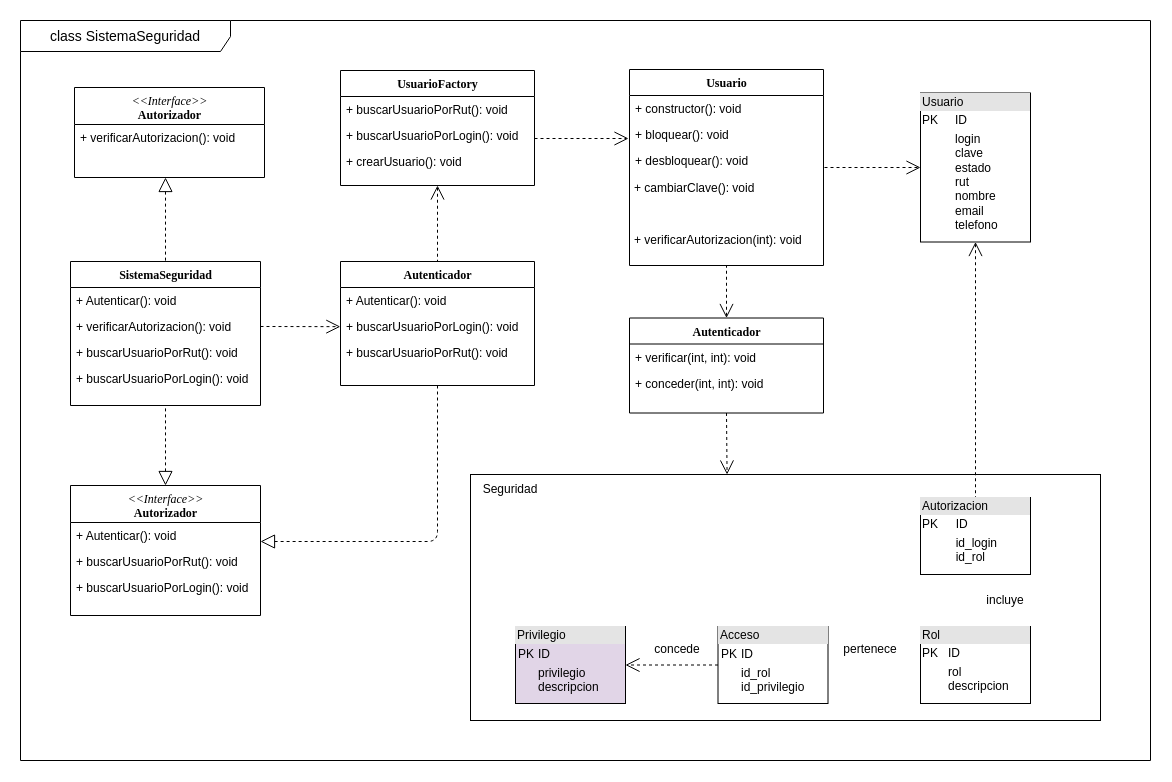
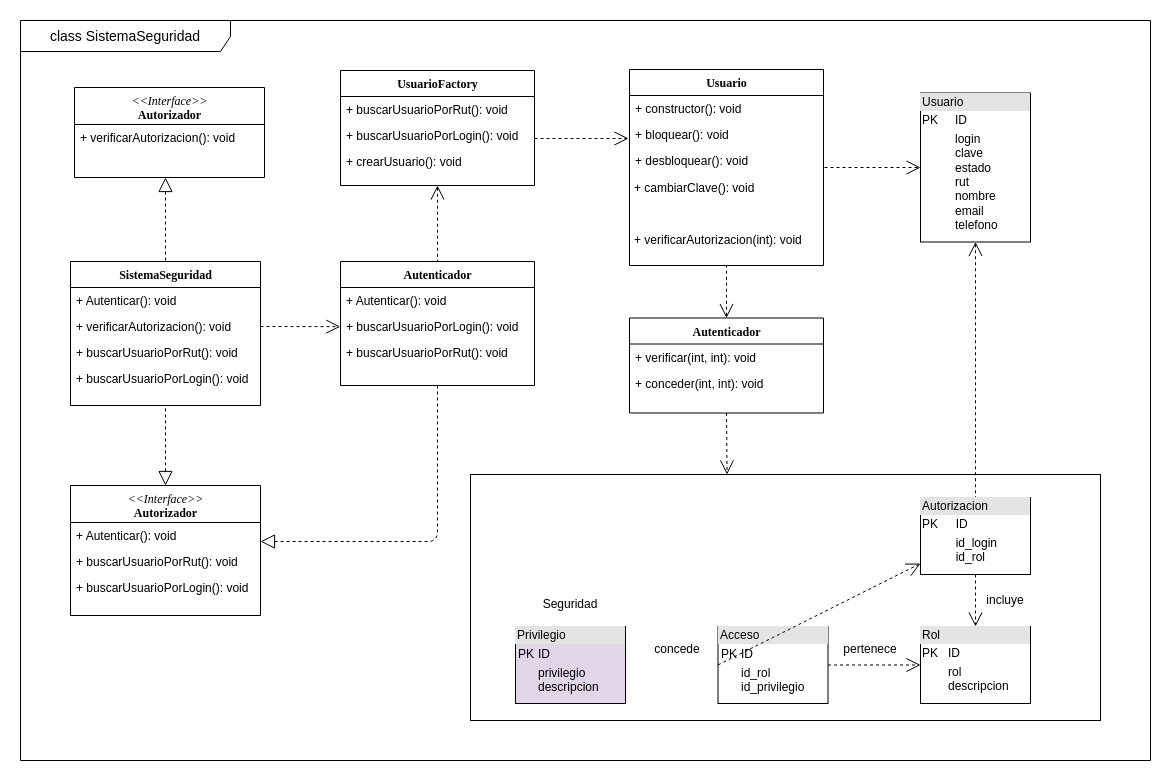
- <mxCell id="42" value="Seguridad" style="text;html=1;strokeColor=none;fillColor=none;align=center;verticalAlign=middle;whiteSpace=wrap;rounded=0;" parent="1" vertex="1"><mxGeometry x="470" y="479" width="80" height="20" as="geometry" /></mxCell>
+ <mxCell id="42" value="Seguridad" style="text;html=1;strokeColor=none;fillColor=none;align=center;verticalAlign=middle;whiteSpace=wrap;rounded=0;" parent="1" vertex="1"><mxGeometry x="530" y="594" width="80" height="20" as="geometry" /></mxCell>
+ <mxCell id="48" value="" style="endArrow=open;html=1;entryX=0.5;entryY=0;entryDx=0;entryDy=0;dashed=1;endFill=0;startSize=6;endSize=12;exitX=0.5;exitY=1;exitDx=0;exitDy=0;" parent="1" source="39" target="43" edge="1"><mxGeometry width="50" height="50" relative="1" as="geometry"><mxPoint x="847.207" y="684.793" as="sourcePoint" /><mxPoint x="940.31" y="684.793" as="targetPoint" /></mxGeometry></mxCell>
- <mxCell id="47" value="" style="endArrow=open;html=1;entryX=1;entryY=0.5;entryDx=0;entryDy=0;dashed=1;endFill=0;startSize=6;endSize=12;exitX=0;exitY=0.5;exitDx=0;exitDy=0;" parent="1" source="44" target="45" edge="1"><mxGeometry width="50" height="50" relative="1" as="geometry"><mxPoint x="837.207" y="674.793" as="sourcePoint" /><mxPoint x="930.31" y="674.793" as="targetPoint" /></mxGeometry></mxCell>
+ <mxCell id="47" value="" style="endArrow=open;html=1;dashed=1;endFill=0;startSize=6;endSize=12;exitX=0;exitY=0.5;exitDx=0;exitDy=0;" parent="1" source="44" target="39" edge="1"><mxGeometry width="50" height="50" relative="1" as="geometry"><mxPoint x="837.207" y="674.793" as="sourcePoint" /><mxPoint x="930.31" y="674.793" as="targetPoint" /></mxGeometry></mxCell>
+ <mxCell id="46" value="" style="endArrow=open;html=1;entryX=0;entryY=0.5;entryDx=0;entryDy=0;dashed=1;endFill=0;startSize=6;endSize=12;exitX=1;exitY=0.5;exitDx=0;exitDy=0;" parent="1" source="44" target="43" edge="1"><mxGeometry width="50" height="50" relative="1" as="geometry"><mxPoint x="827.5" y="667.276" as="sourcePoint" /><mxPoint x="904.513" y="667.403" as="targetPoint" /></mxGeometry></mxCell>
